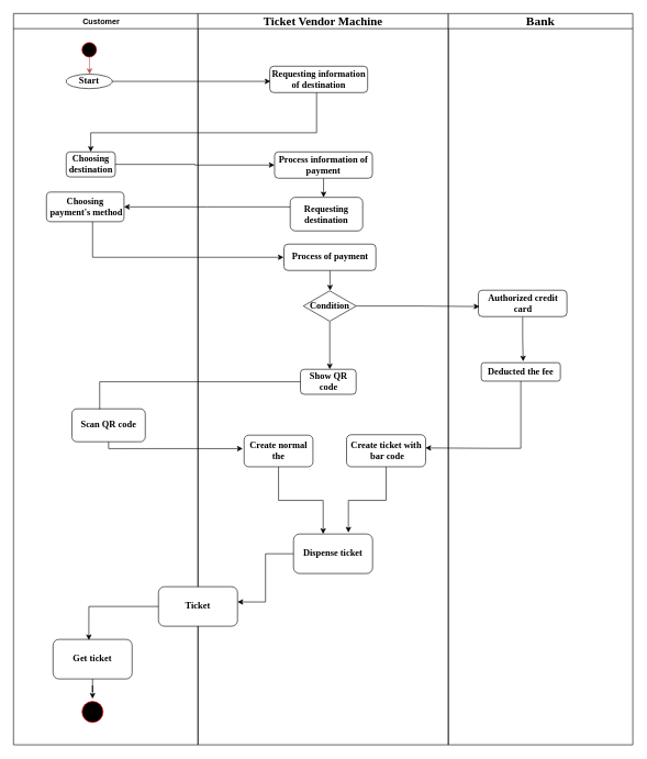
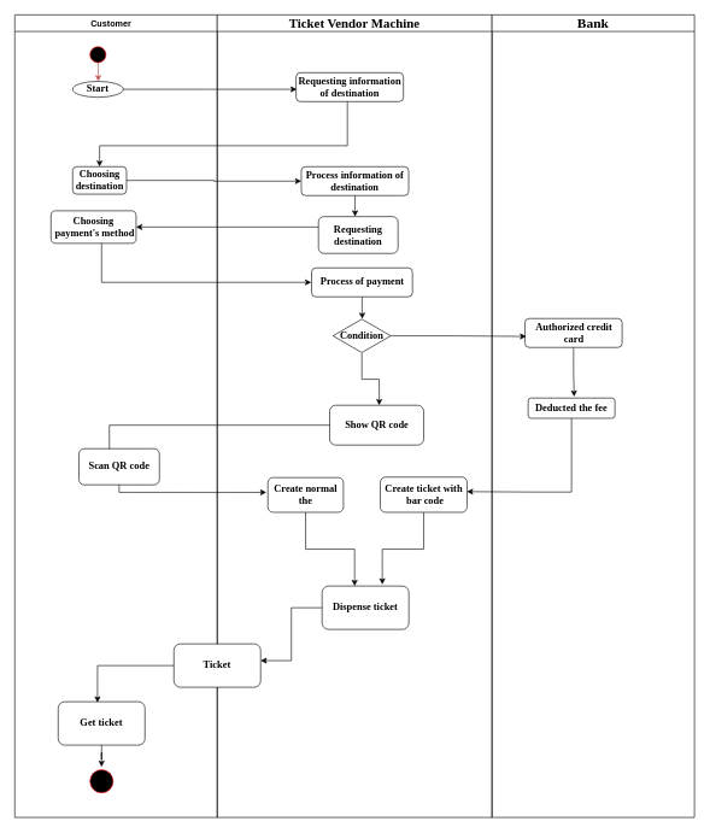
- <mxCell id="15" value="Process information of payment" style="rounded=1;whiteSpace=wrap;html=1;shadow=0;glass=0;sketch=0;strokeWidth=1;fontFamily=Times New Roman;fontSize=14;fontStyle=1" vertex="1" parent="12"><mxGeometry x="116.25" y="210" width="148.5" height="40" as="geometry" /></mxCell>
+ <mxCell id="15" value="Process information of destination" style="rounded=1;whiteSpace=wrap;html=1;shadow=0;glass=0;sketch=0;strokeWidth=1;fontFamily=Times New Roman;fontSize=14;fontStyle=1" vertex="1" parent="12"><mxGeometry x="116.25" y="210" width="148.5" height="40" as="geometry" /></mxCell>
- <mxCell id="23" value="Show QR code" style="rounded=1;whiteSpace=wrap;html=1;shadow=0;glass=0;sketch=0;strokeWidth=1;fontFamily=Times New Roman;fontSize=14;fontStyle=1" vertex="1" parent="12"><mxGeometry x="155.5" y="540" width="84.5" height="38" as="geometry" /></mxCell>
+ <mxCell id="23" value="Show QR code" style="rounded=1;whiteSpace=wrap;html=1;shadow=0;glass=0;sketch=0;strokeWidth=1;fontFamily=Times New Roman;fontSize=14;fontStyle=1" vertex="1" parent="12"><mxGeometry x="155.5" y="540" width="130" height="55" as="geometry" /></mxCell>
